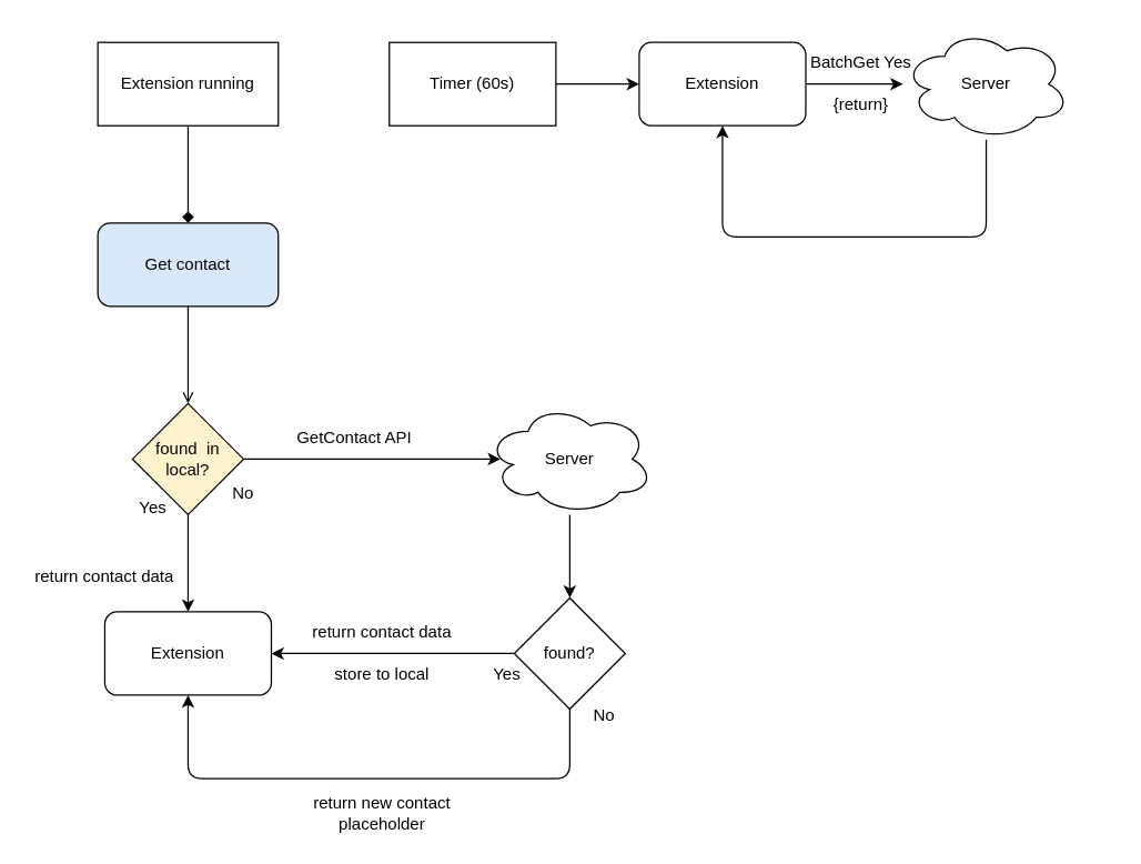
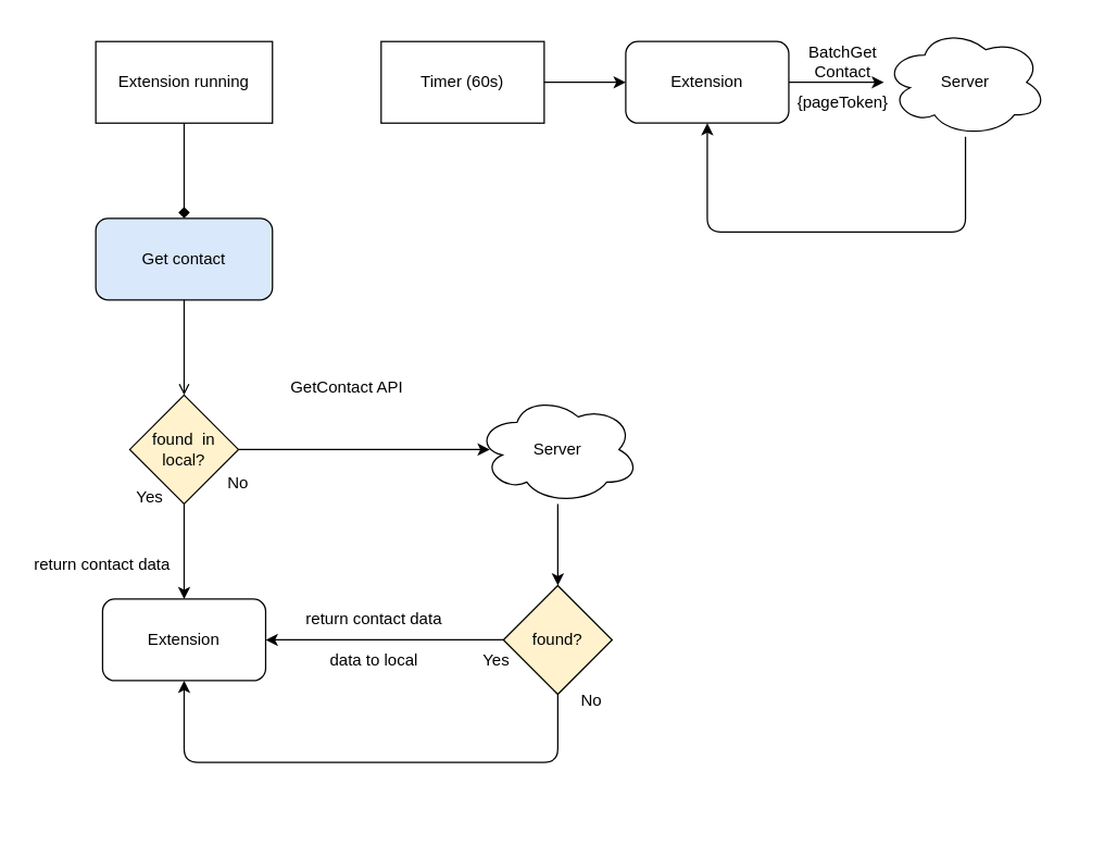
- <mxCell id="10" value="BatchGet Yes" style="text;html=1;strokeColor=none;fillColor=none;align=center;verticalAlign=middle;whiteSpace=wrap;rounded=0;" vertex="1" parent="1"><mxGeometry x="580" y="30" width="80" height="30" as="geometry" /></mxCell>
+ <mxCell id="10" value="BatchGet Contact" style="text;html=1;strokeColor=none;fillColor=none;align=center;verticalAlign=middle;whiteSpace=wrap;rounded=0;" vertex="1" parent="1"><mxGeometry x="580" y="30" width="80" height="30" as="geometry" /></mxCell>
- <mxCell id="11" value="{return}" style="text;html=1;strokeColor=none;fillColor=none;align=center;verticalAlign=middle;whiteSpace=wrap;rounded=0;" vertex="1" parent="1"><mxGeometry x="580" y="60" width="80" height="30" as="geometry" /></mxCell>
+ <mxCell id="11" value="{pageToken}" style="text;html=1;strokeColor=none;fillColor=none;align=center;verticalAlign=middle;whiteSpace=wrap;rounded=0;" vertex="1" parent="1"><mxGeometry x="580" y="60" width="80" height="30" as="geometry" /></mxCell>
- <mxCell id="25" value="GetContact API" style="text;html=1;strokeColor=none;fillColor=none;align=center;verticalAlign=middle;whiteSpace=wrap;rounded=0;" vertex="1" parent="1"><mxGeometry x="205" y="300" width="100" height="30" as="geometry" /></mxCell>
+ <mxCell id="25" value="GetContact API" style="text;html=1;strokeColor=none;fillColor=none;align=center;verticalAlign=middle;whiteSpace=wrap;rounded=0;" vertex="1" parent="1"><mxGeometry x="205" y="270" width="100" height="30" as="geometry" /></mxCell>
- <mxCell id="31" value="found?" style="rhombus;whiteSpace=wrap;html=1;" vertex="1" parent="1"><mxGeometry x="370" y="430" width="80" height="80" as="geometry" /></mxCell>
+ <mxCell id="31" value="found?" style="rhombus;whiteSpace=wrap;html=1;fillColor=#fff2cc;" vertex="1" parent="1"><mxGeometry x="370" y="430" width="80" height="80" as="geometry" /></mxCell>
- <mxCell id="28" value="store to local" style="text;html=1;strokeColor=none;fillColor=none;align=center;verticalAlign=middle;whiteSpace=wrap;rounded=0;" vertex="1" parent="1"><mxGeometry x="220" y="470" width="110" height="30" as="geometry" /></mxCell>
+ <mxCell id="28" value="data to local" style="text;html=1;strokeColor=none;fillColor=none;align=center;verticalAlign=middle;whiteSpace=wrap;rounded=0;" vertex="1" parent="1"><mxGeometry x="220" y="470" width="110" height="30" as="geometry" /></mxCell>
- <mxCell id="34" value="return new contact placeholder" style="text;html=1;strokeColor=none;fillColor=none;align=center;verticalAlign=middle;whiteSpace=wrap;rounded=0;" vertex="1" parent="1"><mxGeometry x="220" y="570" width="110" height="30" as="geometry" /></mxCell>
